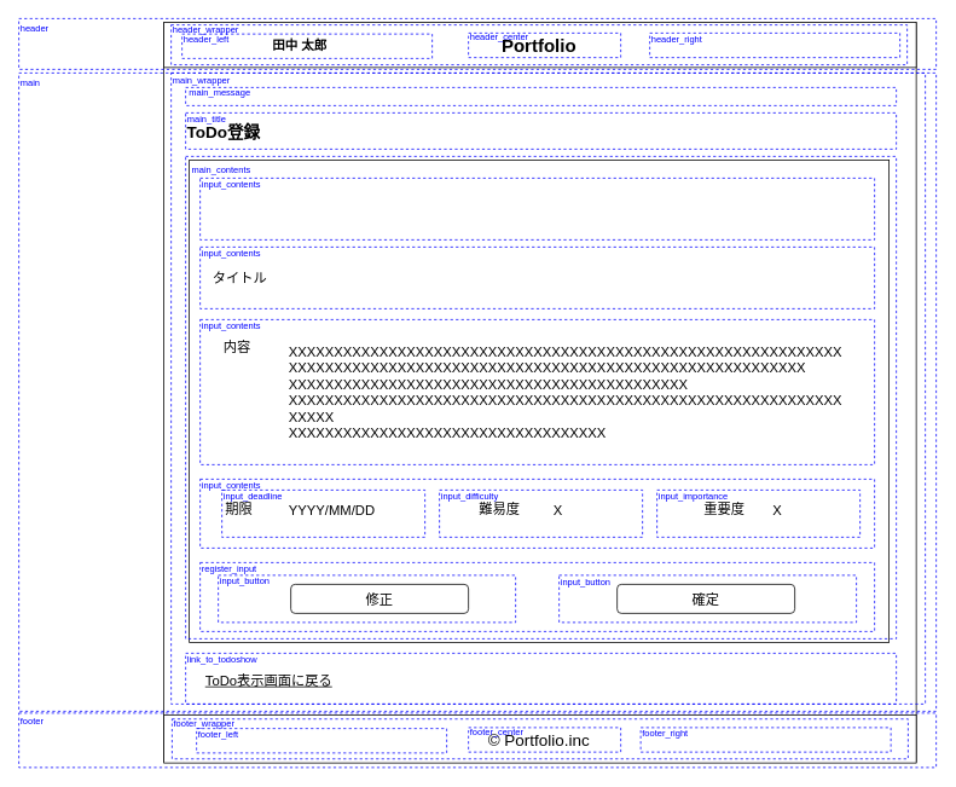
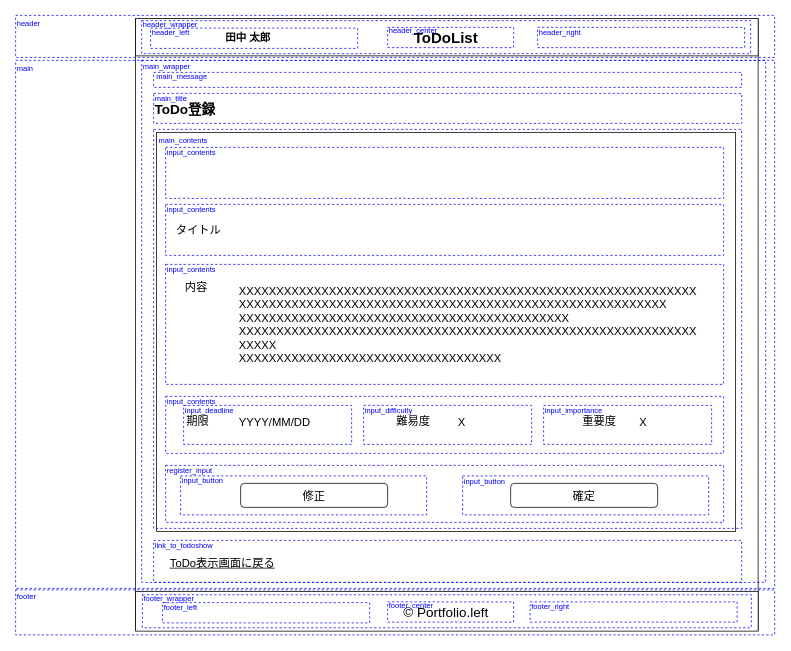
- <mxCell id="6" value="&lt;b&gt;&lt;font style=&quot;font-size: 20px&quot;&gt;Portfolio&lt;/font&gt;&lt;/b&gt;" style="text;html=1;strokeColor=none;fillColor=none;align=center;verticalAlign=middle;whiteSpace=wrap;rounded=0;strokeWidth=4;" parent="2" vertex="1"><mxGeometry x="334" y="10" width="160" height="30" as="geometry" /></mxCell>
+ <mxCell id="6" value="&lt;b&gt;&lt;font style=&quot;font-size: 20px&quot;&gt;ToDoList&lt;/font&gt;&lt;/b&gt;" style="text;html=1;strokeColor=none;fillColor=none;align=center;verticalAlign=middle;whiteSpace=wrap;rounded=0;strokeWidth=4;" parent="2" vertex="1"><mxGeometry x="334" y="10" width="160" height="30" as="geometry" /></mxCell>
- <mxCell id="8" value="&lt;font style=&quot;font-size: 18px&quot;&gt;© Portfolio.inc&lt;/font&gt;" style="text;html=1;strokeColor=none;fillColor=none;align=center;verticalAlign=middle;whiteSpace=wrap;rounded=0;fontSize=20;" parent="2" vertex="1"><mxGeometry x="298" y="780.5" width="232" height="20" as="geometry" /></mxCell>
+ <mxCell id="8" value="&lt;font style=&quot;font-size: 18px&quot;&gt;© Portfolio.left&lt;/font&gt;" style="text;html=1;strokeColor=none;fillColor=none;align=center;verticalAlign=middle;whiteSpace=wrap;rounded=0;fontSize=20;" parent="2" vertex="1"><mxGeometry x="298" y="780.5" width="232" height="20" as="geometry" /></mxCell>
